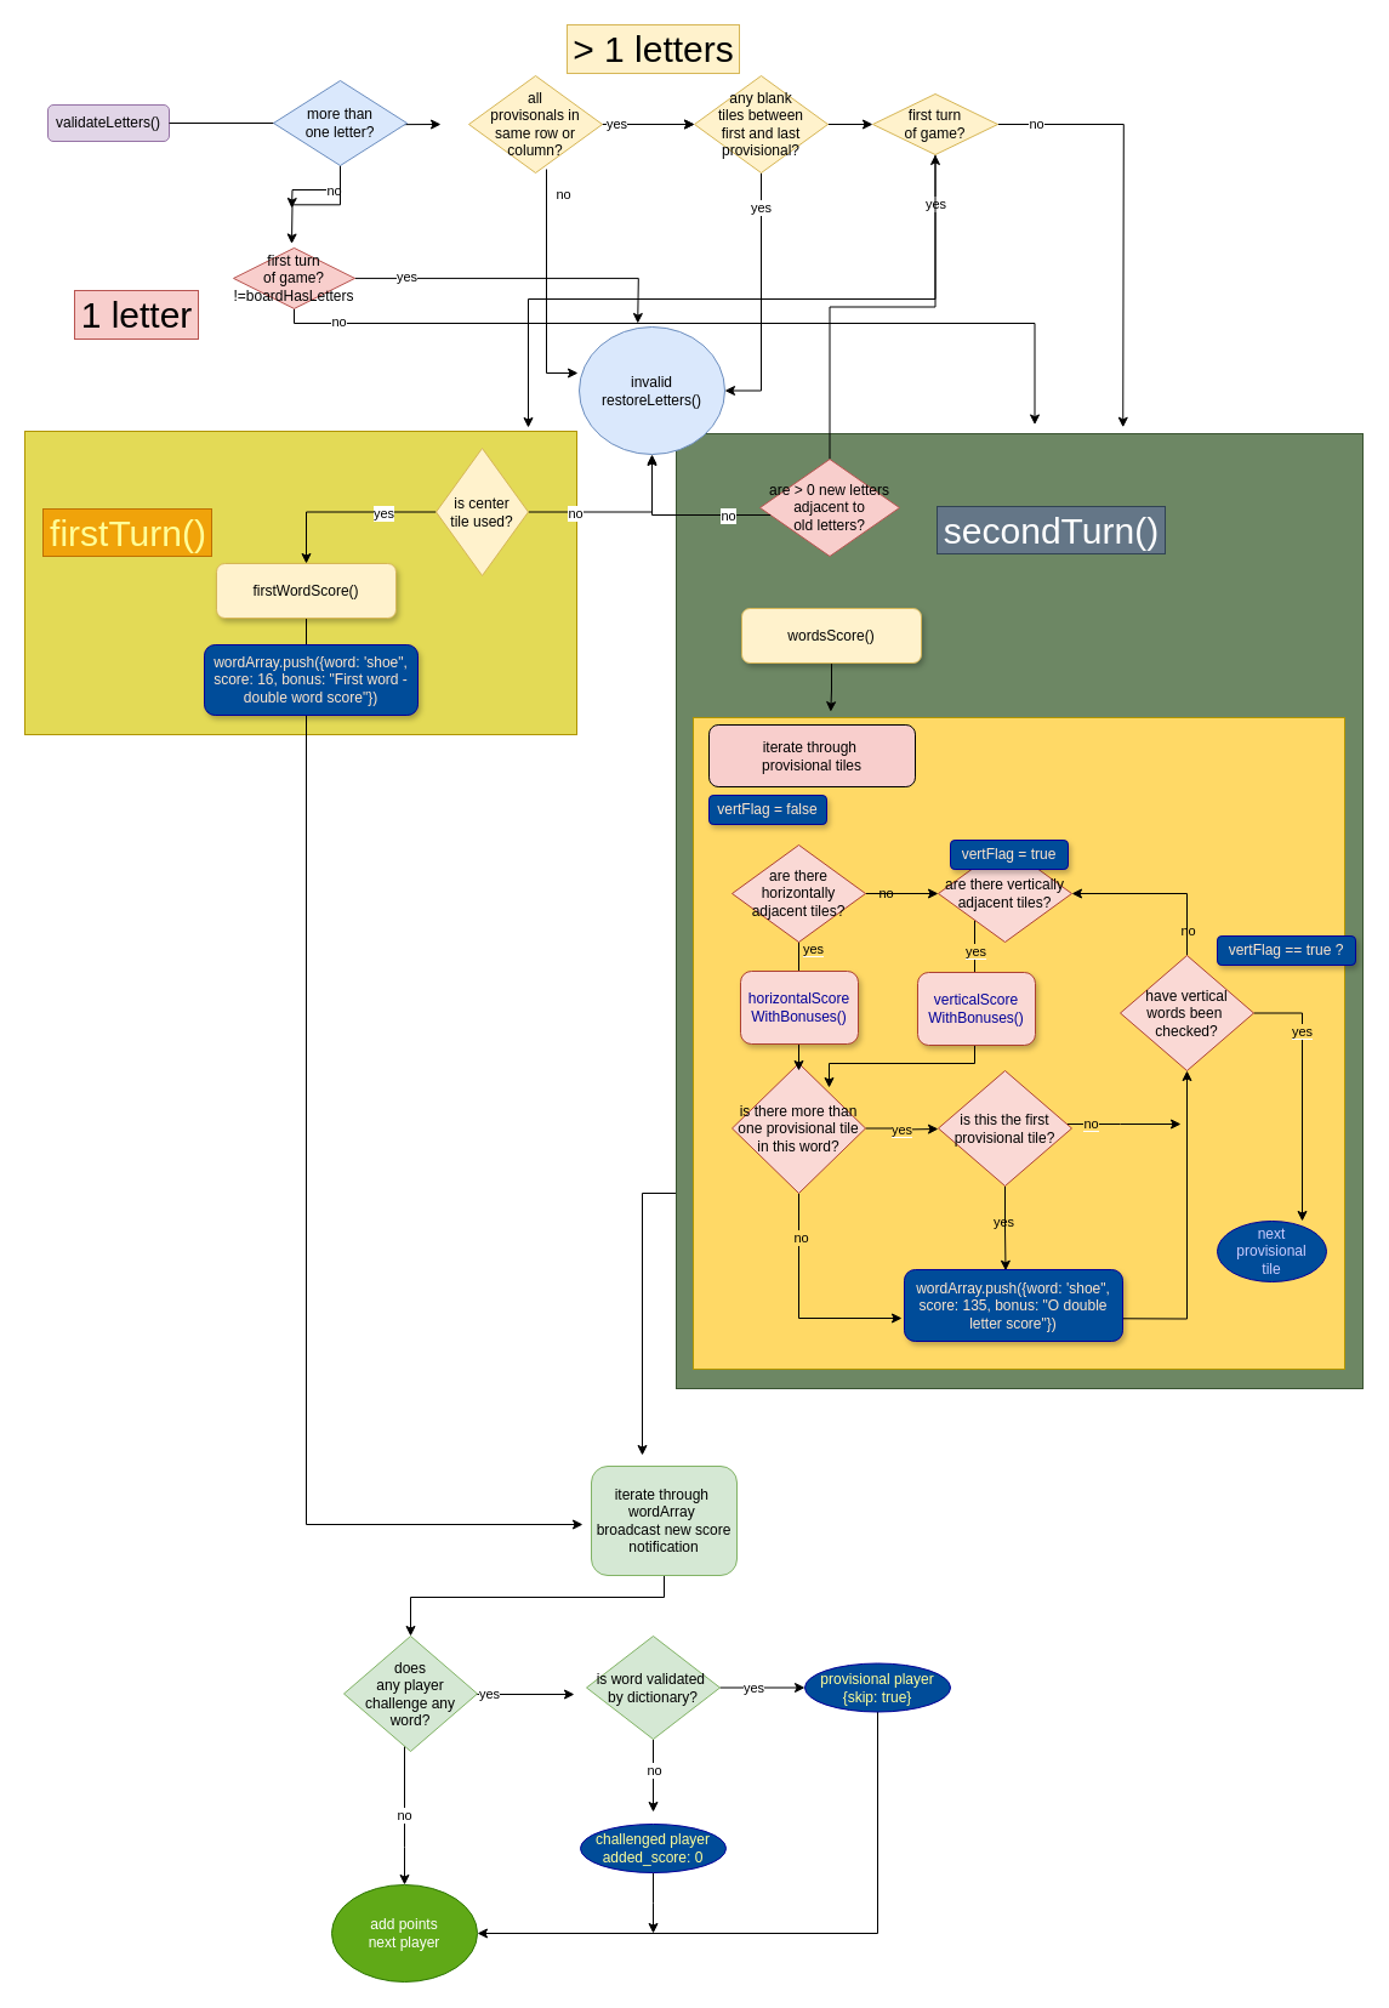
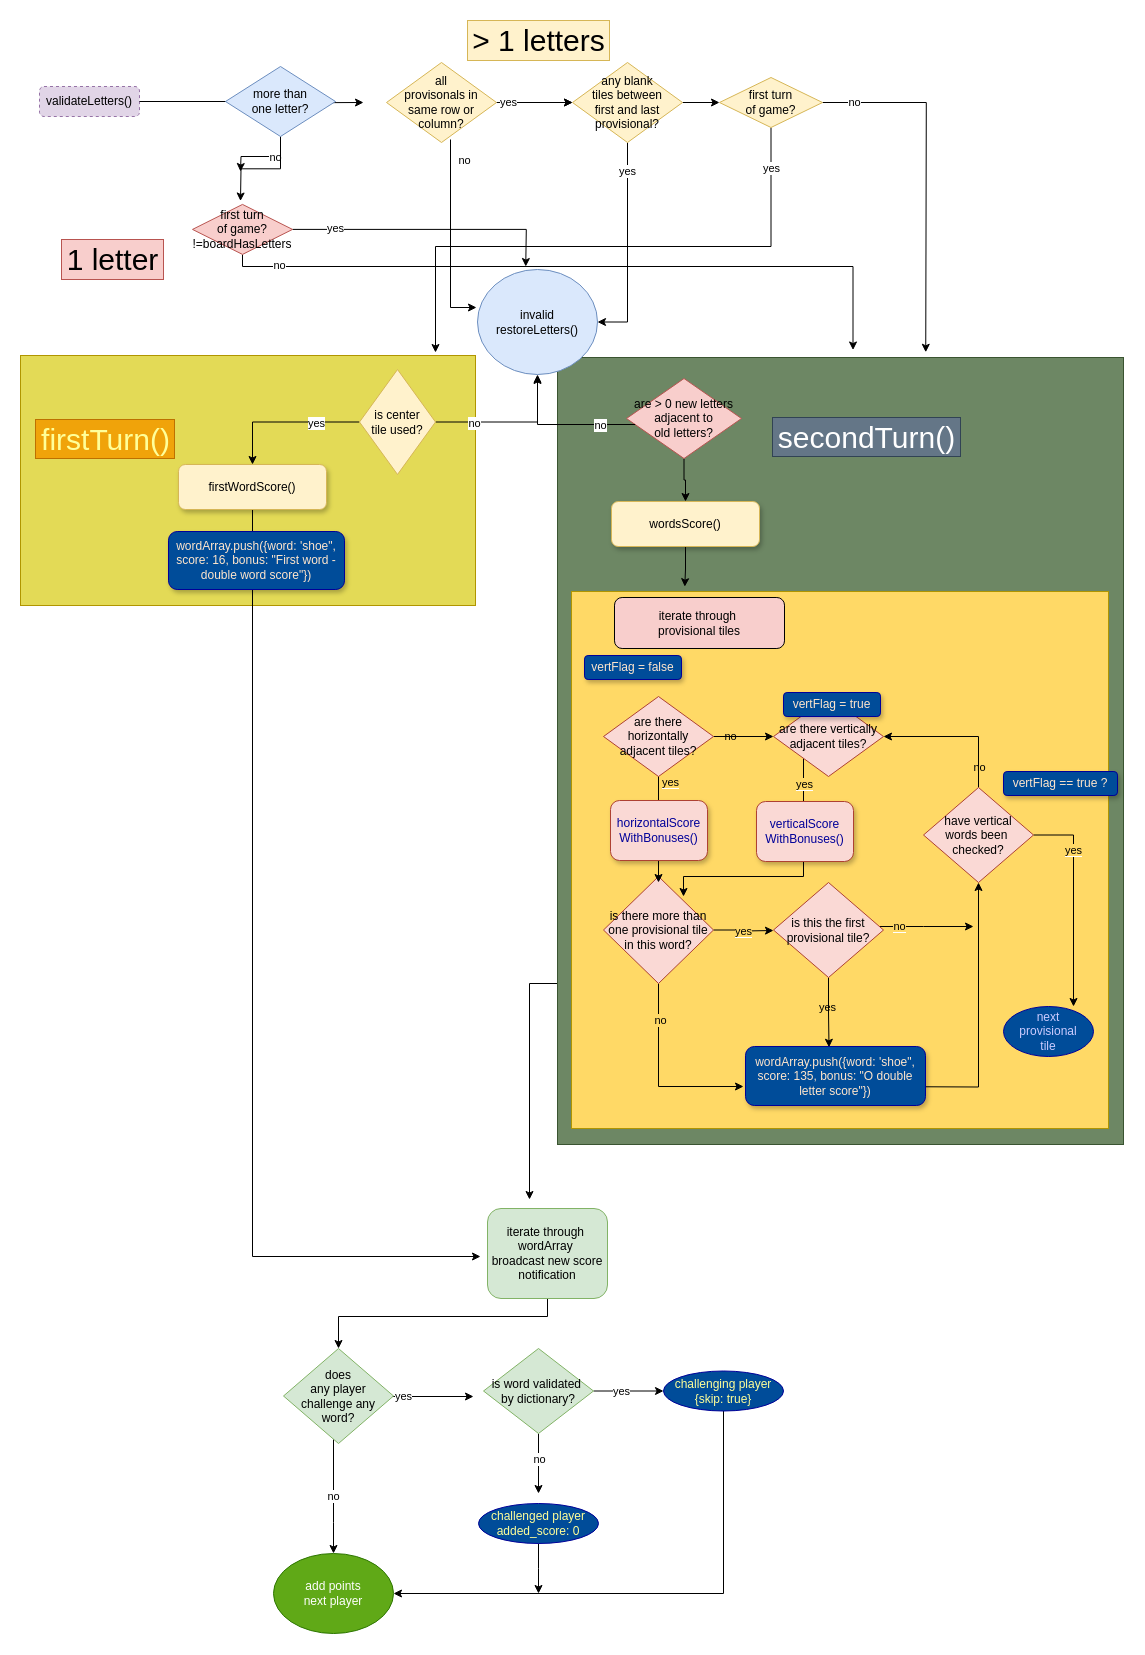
- <mxCell id="62" value="validateLetters()" style="rounded=1;whiteSpace=wrap;html=1;fillColor=#e1d5e7;strokeColor=#9673a6;" parent="1" vertex="1"><mxGeometry x="39" y="86" width="100" height="30" as="geometry" /></mxCell>
+ <mxCell id="62" value="validateLetters()" style="rounded=1;whiteSpace=wrap;html=1;fillColor=#e1d5e7;strokeColor=#9673a6;dashed=1;" parent="1" vertex="1"><mxGeometry x="39" y="86" width="100" height="30" as="geometry" /></mxCell>
- <mxCell id="18" style="edgeStyle=orthogonalEdgeStyle;rounded=0;orthogonalLoop=1;jettySize=auto;html=1;" parent="1" source="19" target="12" edge="1"><mxGeometry relative="1" as="geometry" /></mxCell>
+ <mxCell id="18" style="edgeStyle=orthogonalEdgeStyle;rounded=0;orthogonalLoop=1;jettySize=auto;html=1;entryX=0.5;entryY=0;entryDx=0;entryDy=0;" parent="1" source="19" target="100" edge="1"><mxGeometry relative="1" as="geometry" /></mxCell>
- <mxCell id="20" value="iterate through&amp;nbsp;&lt;br&gt;provisional tiles" style="rounded=1;whiteSpace=wrap;html=1;fillColor=#f8cecc;" parent="1" vertex="1"><mxGeometry x="584" y="597" width="170" height="51" as="geometry" /></mxCell>
+ <mxCell id="20" value="iterate through&amp;nbsp;&lt;br&gt;provisional tiles" style="rounded=1;whiteSpace=wrap;html=1;fillColor=#f8cecc;" parent="1" vertex="1"><mxGeometry x="614" y="597" width="170" height="51" as="geometry" /></mxCell>
- <mxCell id="57" value="&lt;font color=&quot;#ffff99&quot;&gt;provisional player {skip: true}&lt;/font&gt;" style="ellipse;whiteSpace=wrap;html=1;glass=0;strokeColor=#000099;fillColor=#004C99;" parent="1" vertex="1"><mxGeometry x="663" y="1370.5" width="120" height="40" as="geometry" /></mxCell>
+ <mxCell id="57" value="&lt;font color=&quot;#ffff99&quot;&gt;challenging player {skip: true}&lt;/font&gt;" style="ellipse;whiteSpace=wrap;html=1;glass=0;strokeColor=#000099;fillColor=#004C99;" parent="1" vertex="1"><mxGeometry x="663" y="1370.5" width="120" height="40" as="geometry" /></mxCell>
